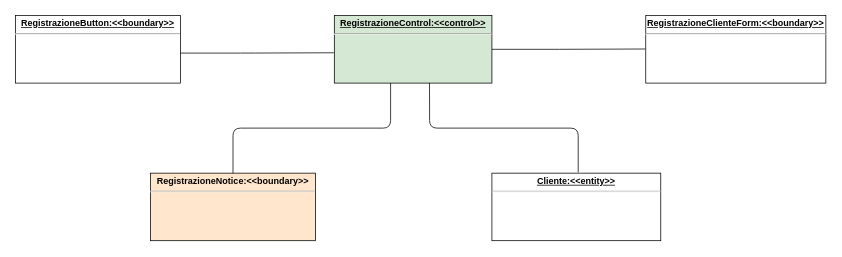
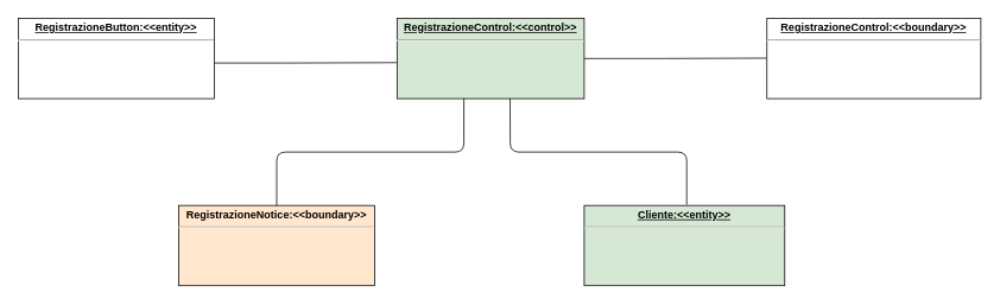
- <mxCell id="3" value="&lt;p style=&quot;margin: 0px ; margin-top: 4px ; text-align: center ; text-decoration: underline&quot;&gt;&lt;b&gt;RegistrazioneButton:&amp;lt;&amp;lt;boundary&amp;gt;&amp;gt;&lt;/b&gt;&lt;/p&gt;&lt;hr&gt;&lt;p style=&quot;margin: 0px ; margin-left: 8px&quot;&gt;&lt;br&gt;&lt;/p&gt;" style="verticalAlign=top;align=left;overflow=fill;fontSize=12;fontFamily=Helvetica;html=1;" parent="1" vertex="1"><mxGeometry x="20" y="20" width="220" height="90" as="geometry" /></mxCell>
+ <mxCell id="3" value="&lt;p style=&quot;margin: 0px ; margin-top: 4px ; text-align: center ; text-decoration: underline&quot;&gt;&lt;b&gt;RegistrazioneButton:&amp;lt;&amp;lt;entity&amp;gt;&amp;gt;&lt;/b&gt;&lt;/p&gt;&lt;hr&gt;&lt;p style=&quot;margin: 0px ; margin-left: 8px&quot;&gt;&lt;br&gt;&lt;/p&gt;" style="verticalAlign=top;align=left;overflow=fill;fontSize=12;fontFamily=Helvetica;html=1;" parent="1" vertex="1"><mxGeometry x="20" y="20" width="220" height="90" as="geometry" /></mxCell>
- <mxCell id="4" value="&lt;p style=&quot;margin: 0px ; margin-top: 4px ; text-align: center ; text-decoration: underline&quot;&gt;&lt;b&gt;RegistrazioneClienteForm:&amp;lt;&amp;lt;boundary&amp;gt;&amp;gt;&lt;/b&gt;&lt;/p&gt;&lt;hr&gt;&lt;p style=&quot;margin: 0px ; margin-left: 8px&quot;&gt;&lt;br&gt;&lt;/p&gt;" style="verticalAlign=top;align=left;overflow=fill;fontSize=12;fontFamily=Helvetica;html=1;" parent="1" vertex="1"><mxGeometry x="860" y="20" width="240" height="90" as="geometry" /></mxCell>
+ <mxCell id="4" value="&lt;p style=&quot;margin: 0px ; margin-top: 4px ; text-align: center ; text-decoration: underline&quot;&gt;&lt;b&gt;RegistrazioneControl:&amp;lt;&amp;lt;boundary&amp;gt;&amp;gt;&lt;/b&gt;&lt;/p&gt;&lt;hr&gt;&lt;p style=&quot;margin: 0px ; margin-left: 8px&quot;&gt;&lt;br&gt;&lt;/p&gt;" style="verticalAlign=top;align=left;overflow=fill;fontSize=12;fontFamily=Helvetica;html=1;" parent="1" vertex="1"><mxGeometry x="860" y="20" width="240" height="90" as="geometry" /></mxCell>
- <mxCell id="5" value="&lt;p style=&quot;margin: 0px ; margin-top: 4px ; text-align: center ; text-decoration: underline&quot;&gt;&lt;b&gt;Cliente:&amp;lt;&amp;lt;entity&amp;gt;&amp;gt;&lt;/b&gt;&lt;br&gt;&lt;/p&gt;&lt;hr&gt;&lt;p style=&quot;margin: 0px 0px 0px 8px&quot;&gt;&lt;br&gt;&lt;/p&gt;&lt;p style=&quot;margin: 0px 0px 0px 8px&quot;&gt;&lt;br&gt;&lt;/p&gt;" style="verticalAlign=top;align=left;overflow=fill;fontSize=12;fontFamily=Helvetica;html=1;" parent="1" vertex="1"><mxGeometry x="655" y="230" width="225" height="90" as="geometry" /></mxCell>
+ <mxCell id="5" value="&lt;p style=&quot;margin: 0px ; margin-top: 4px ; text-align: center ; text-decoration: underline&quot;&gt;&lt;b&gt;Cliente:&amp;lt;&amp;lt;entity&amp;gt;&amp;gt;&lt;/b&gt;&lt;br&gt;&lt;/p&gt;&lt;hr&gt;&lt;p style=&quot;margin: 0px 0px 0px 8px&quot;&gt;&lt;br&gt;&lt;/p&gt;&lt;p style=&quot;margin: 0px 0px 0px 8px&quot;&gt;&lt;br&gt;&lt;/p&gt;" style="verticalAlign=top;align=left;overflow=fill;fontSize=12;fontFamily=Helvetica;html=1;fillColor=#d5e8d4;" parent="1" vertex="1"><mxGeometry x="655" y="230" width="225" height="90" as="geometry" /></mxCell>
